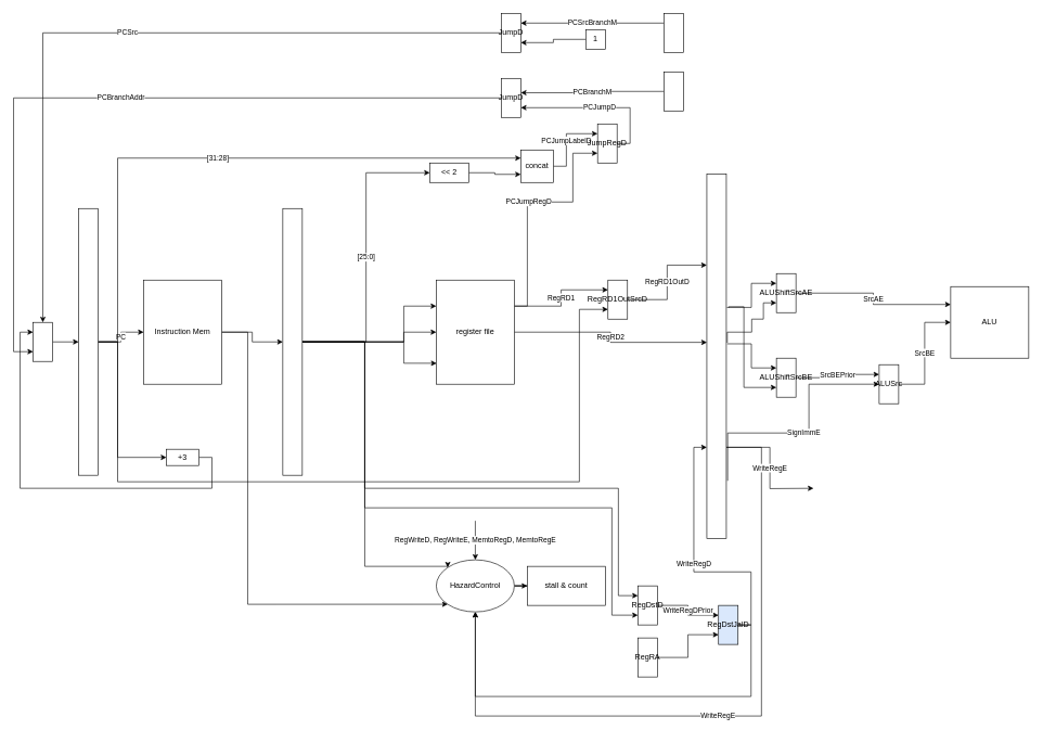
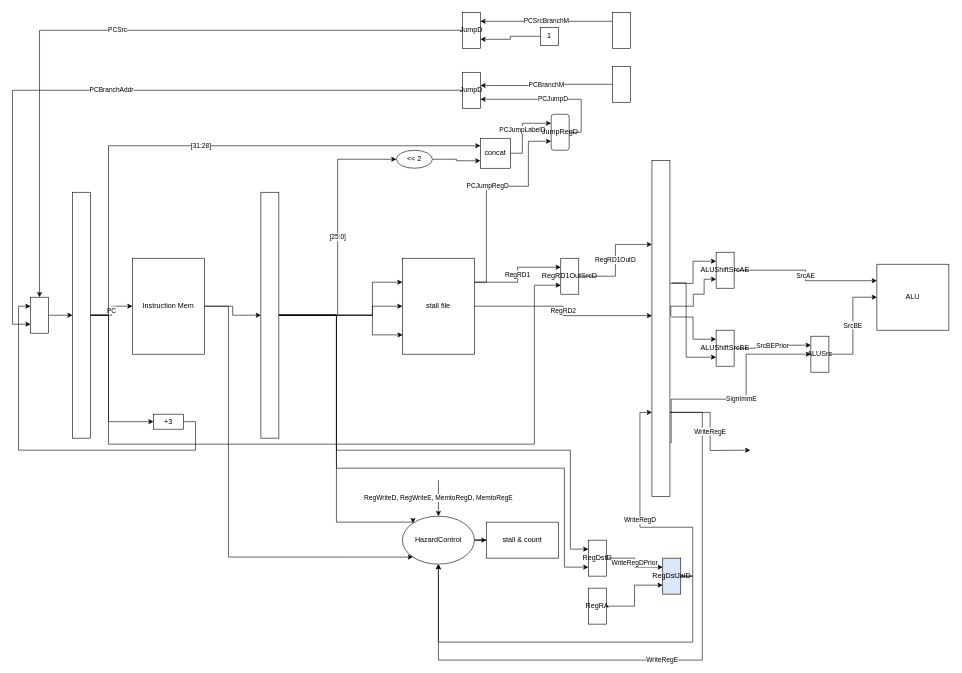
- <mxCell id="46" value="JumpRegD" style="rounded=0;whiteSpace=wrap;html=1;" vertex="1" parent="1"><mxGeometry x="918" y="190" width="30" height="60" as="geometry" /></mxCell>
+ <mxCell id="46" value="JumpRegD" style="whiteSpace=wrap;html=1;rounded=1;" vertex="1" parent="1"><mxGeometry x="918" y="190" width="30" height="60" as="geometry" /></mxCell>
- <mxCell id="30" value="&amp;lt;&amp;lt; 2" style="rounded=0;whiteSpace=wrap;html=1;" vertex="1" parent="1"><mxGeometry x="660" y="250" width="60" height="30" as="geometry" /></mxCell>
+ <mxCell id="30" value="&amp;lt;&amp;lt; 2" style="ellipse;whiteSpace=wrap;html=1;" vertex="1" parent="1"><mxGeometry x="660" y="250" width="60" height="30" as="geometry" /></mxCell>
- <mxCell id="5" value="register file" style="rounded=0;whiteSpace=wrap;html=1;" vertex="1" parent="1"><mxGeometry x="670" y="430" width="120" height="160" as="geometry" /></mxCell>
+ <mxCell id="5" value="stall file" style="rounded=0;whiteSpace=wrap;html=1;" vertex="1" parent="1"><mxGeometry x="670" y="430" width="120" height="160" as="geometry" /></mxCell>
